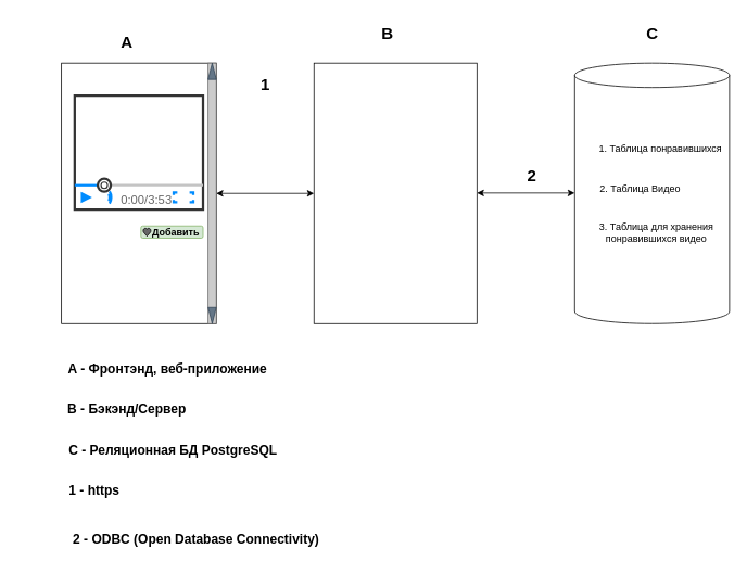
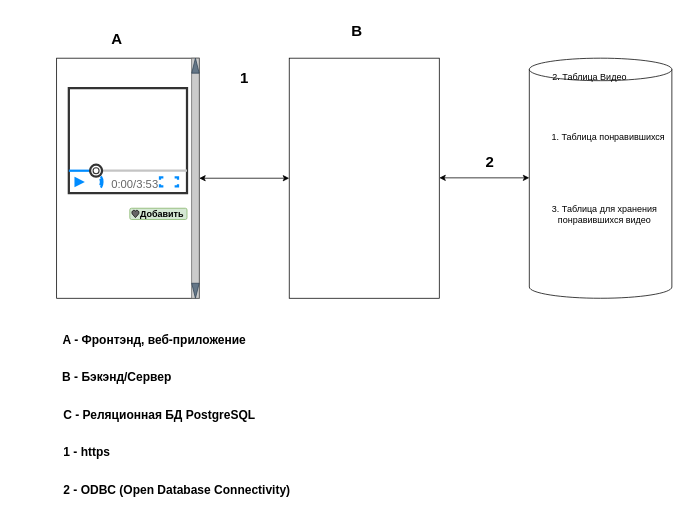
- <mxCell id="24" value="&lt;font size=&quot;1&quot; style=&quot;&quot;&gt;&lt;b style=&quot;font-size: 20px;&quot;&gt;C&lt;/b&gt;&lt;/font&gt;" style="text;html=1;align=center;verticalAlign=middle;resizable=0;points=[];autosize=1;strokeColor=none;fillColor=none;" vertex="1" parent="1"><mxGeometry x="780" y="20" width="40" height="40" as="geometry" /></mxCell>
- <mxCell id="26" value="2. Таблица Видео" style="text;html=1;align=center;verticalAlign=middle;resizable=0;points=[];autosize=1;strokeColor=none;fillColor=none;" vertex="1" parent="1"><mxGeometry x="725" y="217" width="120" height="30" as="geometry" /></mxCell>
+ <mxCell id="26" value="2. Таблица Видео" style="text;html=1;align=center;verticalAlign=middle;resizable=0;points=[];autosize=1;strokeColor=none;fillColor=none;" vertex="1" parent="1"><mxGeometry x="725" y="87" width="120" height="30" as="geometry" /></mxCell>
- <mxCell id="23" value="&lt;font style=&quot;font-size: 16px;&quot;&gt;&lt;b&gt;2 - ODBC (Open Database Connectivity)&lt;/b&gt;&lt;/font&gt;" style="text;html=1;align=center;verticalAlign=middle;resizable=0;points=[];autosize=1;strokeColor=none;fillColor=none;" vertex="1" parent="1"><mxGeometry x="75" y="647" width="330" height="30" as="geometry" /></mxCell>
+ <mxCell id="23" value="&lt;font style=&quot;font-size: 16px;&quot;&gt;&lt;b&gt;2 - ODBC (Open Database Connectivity)&lt;/b&gt;&lt;/font&gt;" style="text;html=1;align=center;verticalAlign=middle;resizable=0;points=[];autosize=1;strokeColor=none;fillColor=none;" vertex="1" parent="1"><mxGeometry x="70" y="637" width="330" height="30" as="geometry" /></mxCell>
